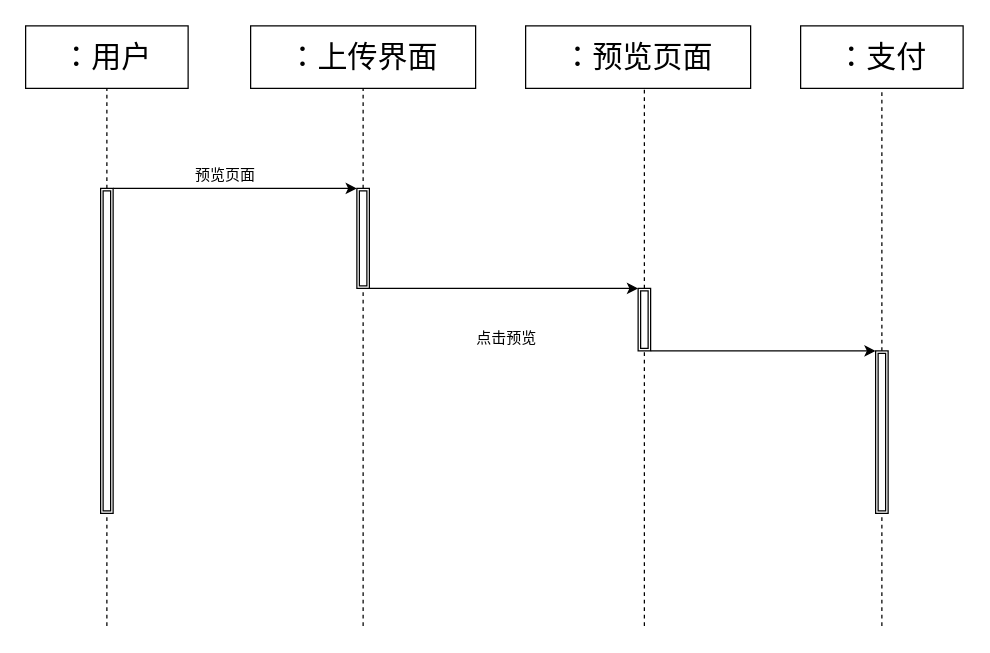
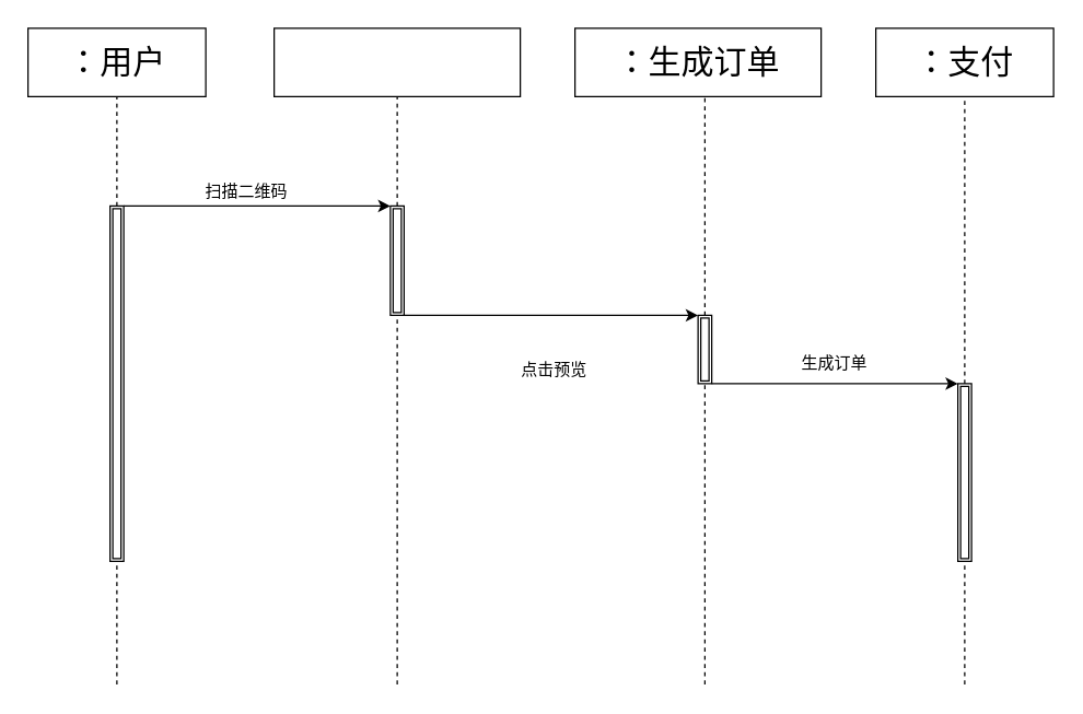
- <mxCell id="7" value="&lt;font style=&quot;font-size: 24px;&quot;&gt;：上传界面&lt;/font&gt;" style="text;html=1;strokeColor=none;fillColor=none;align=center;verticalAlign=middle;whiteSpace=wrap;rounded=0;container=0;" vertex="1" parent="5"><mxGeometry x="10" y="10" width="160" height="30" as="geometry" /></mxCell>
- <mxCell id="16" value="&lt;font style=&quot;font-size: 24px;&quot;&gt;：预览页面&lt;/font&gt;" style="text;html=1;strokeColor=none;fillColor=none;align=center;verticalAlign=middle;whiteSpace=wrap;rounded=0;container=0;" vertex="1" parent="14"><mxGeometry x="10" y="10" width="160" height="30" as="geometry" /></mxCell>
+ <mxCell id="16" value="&lt;font style=&quot;font-size: 24px;&quot;&gt;：生成订单&lt;/font&gt;" style="text;html=1;strokeColor=none;fillColor=none;align=center;verticalAlign=middle;whiteSpace=wrap;rounded=0;container=0;" vertex="1" parent="14"><mxGeometry x="10" y="10" width="160" height="30" as="geometry" /></mxCell>
- <mxCell id="13" value="预览页面" style="text;html=1;strokeColor=none;fillColor=none;align=center;verticalAlign=middle;whiteSpace=wrap;rounded=0;" vertex="1" parent="1"><mxGeometry x="120" y="130" width="120" height="20" as="geometry" /></mxCell>
+ <mxCell id="13" value="扫描二维码" style="text;html=1;strokeColor=none;fillColor=none;align=center;verticalAlign=middle;whiteSpace=wrap;rounded=0;" vertex="1" parent="1"><mxGeometry x="120" y="130" width="120" height="20" as="geometry" /></mxCell>
+ <mxCell id="31" value="生成订单" style="text;html=1;strokeColor=none;fillColor=none;align=center;verticalAlign=middle;whiteSpace=wrap;rounded=0;" vertex="1" parent="1"><mxGeometry x="580" y="250" width="60" height="30" as="geometry" /></mxCell>
